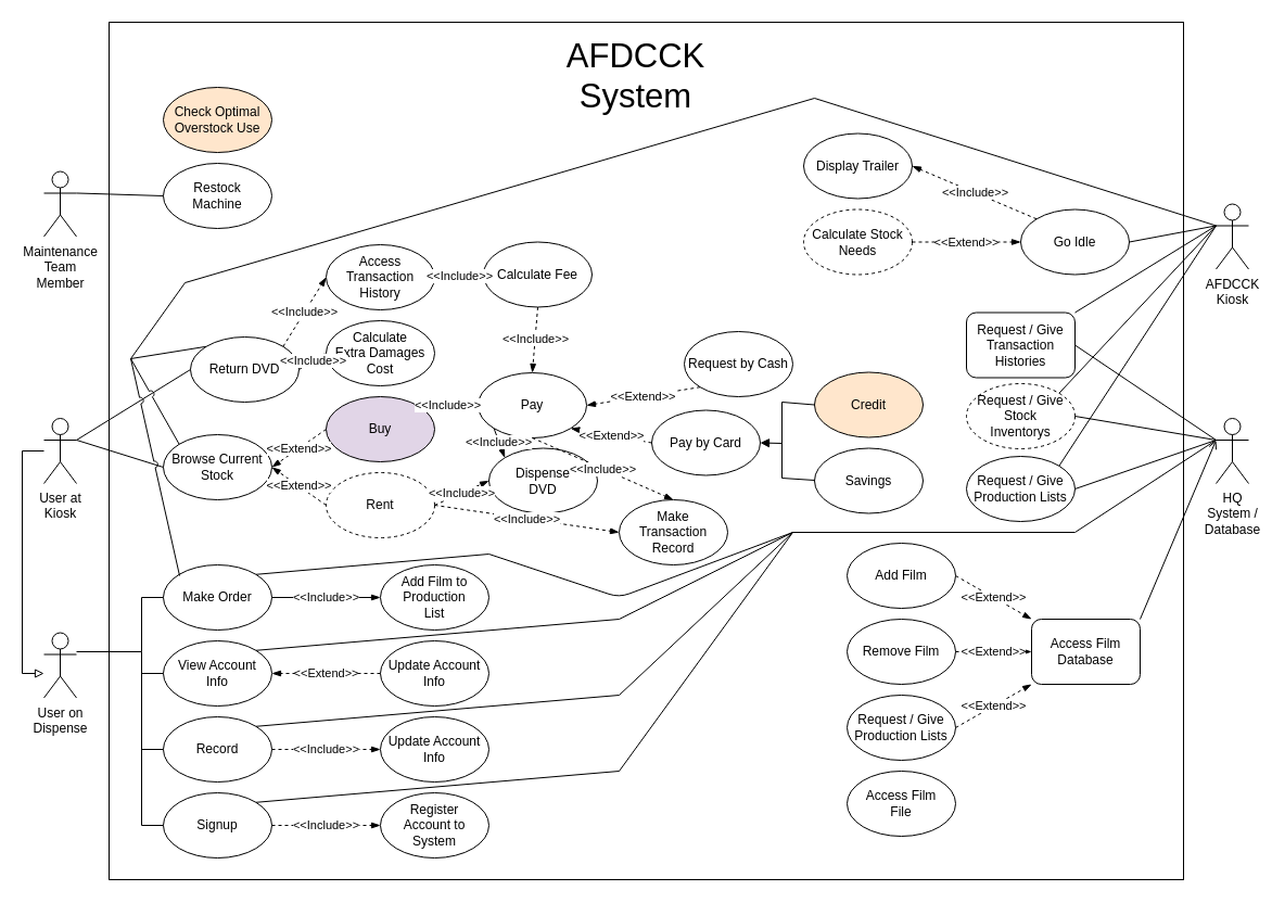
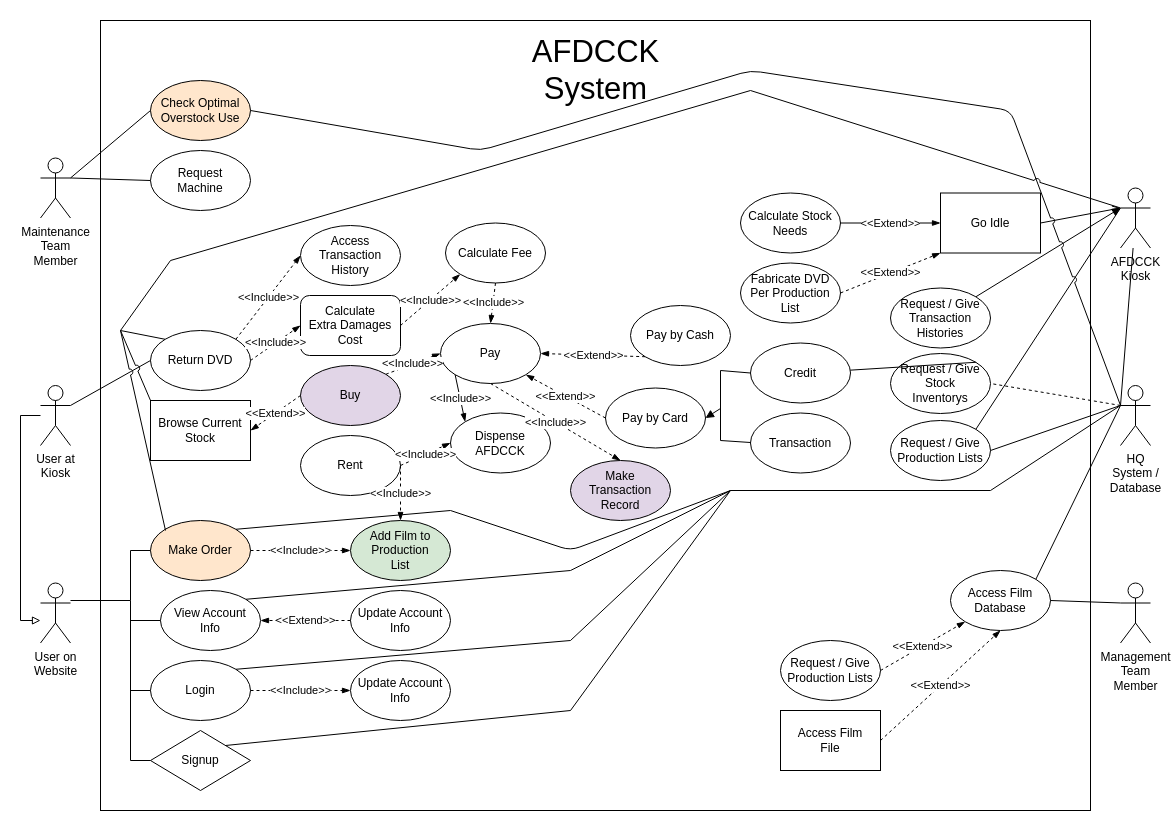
- <mxCell id="13" value="&lt;font style=&quot;font-size: 31px&quot;&gt;AFDCCK&lt;br&gt;System&lt;/font&gt;" style="text;html=1;resizable=0;points=[];autosize=1;align=center;verticalAlign=top;spacingTop=-4;" parent="1" vertex="1"><mxGeometry x="515" y="30" width="140" height="40" as="geometry" /></mxCell>
+ <mxCell id="13" value="&lt;font style=&quot;font-size: 31px&quot;&gt;AFDCCK&lt;br&gt;System&lt;/font&gt;" style="text;html=1;resizable=0;points=[];autosize=1;align=center;verticalAlign=top;spacingTop=-4;" parent="1" vertex="1"><mxGeometry x="525" y="30" width="140" height="40" as="geometry" /></mxCell>
+ <mxCell id="96" value="" style="endArrow=none;html=1;entryX=1;entryY=0.5;entryDx=0;entryDy=0;exitX=0;exitY=0.333;exitDx=0;exitDy=0;exitPerimeter=0;jumpStyle=arc;" parent="1" source="6" target="18" edge="1"><mxGeometry width="50" height="50" relative="1" as="geometry"><mxPoint x="1080" y="320" as="sourcePoint" /><mxPoint x="160" y="120" as="targetPoint" /><Array as="points"><mxPoint x="1010" y="110" /><mxPoint x="750" y="70" /><mxPoint x="480" y="150" /></Array></mxGeometry></mxCell>
+ <mxCell id="95" value="" style="endArrow=none;html=1;exitX=1;exitY=0.333;exitDx=0;exitDy=0;exitPerimeter=0;entryX=0;entryY=0.5;entryDx=0;entryDy=0;" parent="1" source="9" target="18" edge="1"><mxGeometry width="50" height="50" relative="1" as="geometry"><mxPoint x="80" y="187.5" as="sourcePoint" /><mxPoint x="160" y="190" as="targetPoint" /></mxGeometry></mxCell>
- <mxCell id="23" value="Display Trailer" style="ellipse;whiteSpace=wrap;html=1;" parent="1" vertex="1"><mxGeometry x="740" y="122.5" width="100" height="60" as="geometry" /></mxCell>
- <mxCell id="73" value="&amp;lt;&amp;lt;Include&amp;gt;&amp;gt;" style="endArrow=blockThin;dashed=1;html=1;entryX=1;entryY=0.5;entryDx=0;entryDy=0;endFill=1;exitX=0;exitY=0;exitDx=0;exitDy=0;" parent="1" source="22" target="23" edge="1"><mxGeometry width="50" height="50" relative="1" as="geometry"><mxPoint x="260" y="370" as="sourcePoint" /><mxPoint x="310" y="265" as="targetPoint" /></mxGeometry></mxCell>
- <mxCell id="36" value="Restock&lt;br&gt;Machine" style="ellipse;whiteSpace=wrap;html=1;" parent="1" vertex="1"><mxGeometry x="150" y="150" width="100" height="60" as="geometry" /></mxCell>
+ <mxCell id="36" value="Request&lt;br&gt;Machine" style="ellipse;whiteSpace=wrap;html=1;" parent="1" vertex="1"><mxGeometry x="150" y="150" width="100" height="60" as="geometry" /></mxCell>
- <mxCell id="92" value="" style="endArrow=none;html=1;exitX=1;exitY=0.5;exitDx=0;exitDy=0;entryX=0;entryY=0.333;entryDx=0;entryDy=0;entryPerimeter=0;" parent="1" source="22" target="8" edge="1"><mxGeometry width="50" height="50" relative="1" as="geometry"><mxPoint x="985.355" y="438.787" as="sourcePoint" /><mxPoint x="1060" y="170" as="targetPoint" /></mxGeometry></mxCell>
+ <mxCell id="92" value="" style="endArrow=open;html=1;exitX=1;exitY=0.5;exitDx=0;exitDy=0;entryX=0;entryY=0.333;entryDx=0;entryDy=0;entryPerimeter=0;" parent="1" source="22" target="8" edge="1"><mxGeometry width="50" height="50" relative="1" as="geometry"><mxPoint x="985.355" y="438.787" as="sourcePoint" /><mxPoint x="1060" y="170" as="targetPoint" /></mxGeometry></mxCell>
- <mxCell id="90" value="" style="endArrow=none;html=1;entryX=0;entryY=0.333;entryDx=0;entryDy=0;exitX=1;exitY=0;exitDx=0;exitDy=0;entryPerimeter=0;" parent="1" source="35" target="8" edge="1"><mxGeometry width="50" height="50" relative="1" as="geometry"><mxPoint x="1070" y="440" as="sourcePoint" /><mxPoint x="1000" y="460" as="targetPoint" /></mxGeometry></mxCell>
+ <mxCell id="90" value="" style="endArrow=block;html=1;entryX=0;entryY=0.333;entryDx=0;entryDy=0;exitX=1;exitY=0;exitDx=0;exitDy=0;entryPerimeter=0;" parent="1" source="35" target="8" edge="1"><mxGeometry width="50" height="50" relative="1" as="geometry"><mxPoint x="1070" y="440" as="sourcePoint" /><mxPoint x="1000" y="460" as="targetPoint" /></mxGeometry></mxCell>
- <mxCell id="24" value="Calculate Stock&lt;br&gt;Needs" style="ellipse;whiteSpace=wrap;html=1;dashed=1;" parent="1" vertex="1"><mxGeometry x="740" y="192.5" width="100" height="60" as="geometry" /></mxCell>
+ <mxCell id="24" value="Calculate Stock&lt;br&gt;Needs" style="ellipse;whiteSpace=wrap;html=1;" parent="1" vertex="1"><mxGeometry x="740" y="192.5" width="100" height="60" as="geometry" /></mxCell>
- <mxCell id="74" value="&amp;lt;&amp;lt;Extend&amp;gt;&amp;gt;" style="endArrow=blockThin;dashed=1;html=1;entryX=0;entryY=0.5;entryDx=0;entryDy=0;endFill=1;exitX=1;exitY=0.5;exitDx=0;exitDy=0;" parent="1" source="24" target="22" edge="1"><mxGeometry width="50" height="50" relative="1" as="geometry"><mxPoint x="310" y="335" as="sourcePoint" /><mxPoint x="260" y="370" as="targetPoint" /></mxGeometry></mxCell>
+ <mxCell id="74" value="&amp;lt;&amp;lt;Extend&amp;gt;&amp;gt;" style="endArrow=blockThin;dashed=0;html=1;entryX=0;entryY=0.5;entryDx=0;entryDy=0;endFill=1;exitX=1;exitY=0.5;exitDx=0;exitDy=0;" parent="1" source="24" target="22" edge="1"><mxGeometry width="50" height="50" relative="1" as="geometry"><mxPoint x="310" y="335" as="sourcePoint" /><mxPoint x="260" y="370" as="targetPoint" /></mxGeometry></mxCell>
- <mxCell id="22" value="Go Idle" style="ellipse;whiteSpace=wrap;html=1;" parent="1" vertex="1"><mxGeometry x="940" y="192.5" width="100" height="60" as="geometry" /></mxCell>
+ <mxCell id="22" value="Go Idle" style="whiteSpace=wrap;html=1;rounded=0;" parent="1" vertex="1"><mxGeometry x="940" y="192.5" width="100" height="60" as="geometry" /></mxCell>
- <mxCell id="57" value="&amp;lt;&amp;lt;Include&amp;gt;&amp;gt;" style="endArrow=blockThin;dashed=1;html=1;entryX=0;entryY=0.5;entryDx=0;entryDy=0;endFill=1;exitX=1;exitY=0.5;exitDx=0;exitDy=0;" parent="1" source="26" target="45" edge="1"><mxGeometry width="50" height="50" relative="1" as="geometry"><mxPoint x="410" y="250" as="sourcePoint" /><mxPoint x="460" y="285" as="targetPoint" /></mxGeometry></mxCell>
+ <mxCell id="75" value="&amp;lt;&amp;lt;Extend&amp;gt;&amp;gt;" style="endArrow=blockThin;dashed=1;html=1;entryX=0;entryY=1;entryDx=0;entryDy=0;endFill=1;exitX=1;exitY=0.5;exitDx=0;exitDy=0;" parent="1" source="25" target="22" edge="1"><mxGeometry width="50" height="50" relative="1" as="geometry"><mxPoint x="900" y="232.5" as="sourcePoint" /><mxPoint x="950" y="232.5" as="targetPoint" /></mxGeometry></mxCell>
- <mxCell id="98" value="" style="endArrow=none;html=1;exitX=1;exitY=0;exitDx=0;exitDy=0;entryX=0;entryY=0.333;entryDx=0;entryDy=0;entryPerimeter=0;" parent="1" source="97" target="8" edge="1"><mxGeometry width="50" height="50" relative="1" as="geometry"><mxPoint x="985.355" y="438.787" as="sourcePoint" /><mxPoint x="1120" y="210" as="targetPoint" /></mxGeometry></mxCell>
+ <mxCell id="98" value="" style="endArrow=none;html=1;exitX=1;exitY=0;exitDx=0;exitDy=0;" parent="1" source="97" target="42" edge="1"><mxGeometry width="50" height="50" relative="1" as="geometry"><mxPoint x="985.355" y="438.787" as="sourcePoint" /><mxPoint x="1120" y="210" as="targetPoint" /></mxGeometry></mxCell>
+ <mxCell id="25" value="Fabricate DVD&lt;br&gt;Per Production&lt;br&gt;List" style="ellipse;whiteSpace=wrap;html=1;" parent="1" vertex="1"><mxGeometry x="740" y="262.5" width="100" height="60" as="geometry" /></mxCell>
+ <mxCell id="58" value="&amp;lt;&amp;lt;Include&amp;gt;&amp;gt;" style="endArrow=blockThin;dashed=1;html=1;entryX=0;entryY=1;entryDx=0;entryDy=0;endFill=1;exitX=1;exitY=0.5;exitDx=0;exitDy=0;" parent="1" source="46" target="45" edge="1"><mxGeometry width="50" height="50" relative="1" as="geometry"><mxPoint x="410" y="265" as="sourcePoint" /><mxPoint x="460" y="297.5" as="targetPoint" /></mxGeometry></mxCell>
- <mxCell id="35" value="Request / Give&lt;br&gt;Transaction&lt;br&gt;Histories" style="whiteSpace=wrap;html=1;rounded=1;" parent="1" vertex="1"><mxGeometry x="890" y="287.5" width="100" height="60" as="geometry" /></mxCell>
+ <mxCell id="35" value="Request / Give&lt;br&gt;Transaction&lt;br&gt;Histories" style="ellipse;whiteSpace=wrap;html=1;" parent="1" vertex="1"><mxGeometry x="890" y="287.5" width="100" height="60" as="geometry" /></mxCell>
- <mxCell id="46" value="Calculate&lt;br&gt;Extra Damages&lt;br&gt;Cost" style="ellipse;whiteSpace=wrap;html=1;" parent="1" vertex="1"><mxGeometry x="300" y="295" width="100" height="60" as="geometry" /></mxCell>
+ <mxCell id="46" value="Calculate&lt;br&gt;Extra Damages&lt;br&gt;Cost" style="whiteSpace=wrap;html=1;rounded=1;" parent="1" vertex="1"><mxGeometry x="300" y="295" width="100" height="60" as="geometry" /></mxCell>
- <mxCell id="43" value="Request by Cash" style="ellipse;whiteSpace=wrap;html=1;" parent="1" vertex="1"><mxGeometry x="630" y="305" width="100" height="60" as="geometry" /></mxCell>
+ <mxCell id="43" value="Pay by Cash" style="ellipse;whiteSpace=wrap;html=1;" parent="1" vertex="1"><mxGeometry x="630" y="305" width="100" height="60" as="geometry" /></mxCell>
- <mxCell id="5" value="Return DVD" style="ellipse;whiteSpace=wrap;html=1;" parent="1" vertex="1"><mxGeometry x="175" y="310" width="100" height="60" as="geometry" /></mxCell>
+ <mxCell id="5" value="Return DVD" style="ellipse;whiteSpace=wrap;html=1;" parent="1" vertex="1"><mxGeometry x="150" y="330" width="100" height="60" as="geometry" /></mxCell>
- <mxCell id="88" value="" style="endArrow=none;html=1;exitX=0;exitY=0.333;exitDx=0;exitDy=0;entryX=1;entryY=0.5;entryDx=0;entryDy=0;exitPerimeter=0;" parent="1" source="6" target="35" edge="1"><mxGeometry width="50" height="50" relative="1" as="geometry"><mxPoint x="1045.355" y="588.787" as="sourcePoint" /><mxPoint x="1070" y="400" as="targetPoint" /></mxGeometry></mxCell>
+ <mxCell id="88" value="" style="endArrow=none;html=1;exitX=0;exitY=0.333;exitDx=0;exitDy=0;exitPerimeter=0;" parent="1" source="6" target="8" edge="1"><mxGeometry width="50" height="50" relative="1" as="geometry"><mxPoint x="1045.355" y="588.787" as="sourcePoint" /><mxPoint x="1070" y="400" as="targetPoint" /></mxGeometry></mxCell>
- <mxCell id="42" value="Credit" style="ellipse;whiteSpace=wrap;html=1;fillColor=#ffe6cc;" parent="1" vertex="1"><mxGeometry x="750" y="342.5" width="100" height="60" as="geometry" /></mxCell>
+ <mxCell id="42" value="Credit" style="ellipse;whiteSpace=wrap;html=1;" parent="1" vertex="1"><mxGeometry x="750" y="342.5" width="100" height="60" as="geometry" /></mxCell>
- <mxCell id="104" value="Pay" style="ellipse;whiteSpace=wrap;html=1;" parent="1" vertex="1"><mxGeometry x="440" y="343" width="100" height="60" as="geometry" /></mxCell>
+ <mxCell id="104" value="Pay" style="ellipse;whiteSpace=wrap;html=1;" parent="1" vertex="1"><mxGeometry x="440" y="323" width="100" height="60" as="geometry" /></mxCell>
- <mxCell id="97" value="Request / Give&lt;br&gt;Stock&lt;br&gt;Inventorys" style="ellipse;whiteSpace=wrap;html=1;dashed=1;" parent="1" vertex="1"><mxGeometry x="890" y="353" width="100" height="60" as="geometry" /></mxCell>
+ <mxCell id="97" value="Request / Give&lt;br&gt;Stock&lt;br&gt;Inventorys" style="ellipse;whiteSpace=wrap;html=1;" parent="1" vertex="1"><mxGeometry x="890" y="353" width="100" height="60" as="geometry" /></mxCell>
- <mxCell id="99" value="" style="endArrow=none;html=1;exitX=0;exitY=0.333;exitDx=0;exitDy=0;entryX=1;entryY=0.5;entryDx=0;entryDy=0;exitPerimeter=0;" parent="1" source="6" target="97" edge="1"><mxGeometry width="50" height="50" relative="1" as="geometry"><mxPoint x="1130" y="415" as="sourcePoint" /><mxPoint x="1000" y="327.5" as="targetPoint" /></mxGeometry></mxCell>
+ <mxCell id="99" value="" style="endArrow=none;html=1;exitX=0;exitY=0.333;exitDx=0;exitDy=0;entryX=1;entryY=0.5;entryDx=0;entryDy=0;exitPerimeter=0;dashed=1;" parent="1" source="6" target="97" edge="1"><mxGeometry width="50" height="50" relative="1" as="geometry"><mxPoint x="1130" y="415" as="sourcePoint" /><mxPoint x="1000" y="327.5" as="targetPoint" /></mxGeometry></mxCell>
- <mxCell id="40" value="Pay by Card" style="ellipse;whiteSpace=wrap;html=1;" parent="1" vertex="1"><mxGeometry x="600" y="377.5" width="100" height="60" as="geometry" /></mxCell>
+ <mxCell id="40" value="Pay by Card" style="ellipse;whiteSpace=wrap;html=1;" parent="1" vertex="1"><mxGeometry x="605" y="387.5" width="100" height="60" as="geometry" /></mxCell>
- <mxCell id="93" value="" style="endArrow=none;html=1;exitX=1;exitY=0.333;exitDx=0;exitDy=0;exitPerimeter=0;entryX=0;entryY=0.5;entryDx=0;entryDy=0;" parent="1" source="12" target="21" edge="1"><mxGeometry width="50" height="50" relative="1" as="geometry"><mxPoint x="80" y="415" as="sourcePoint" /><mxPoint x="160" y="370" as="targetPoint" /></mxGeometry></mxCell>
- <mxCell id="21" value="Browse Current&lt;br&gt;Stock" style="ellipse;whiteSpace=wrap;html=1;" parent="1" vertex="1"><mxGeometry x="150" y="400" width="100" height="60" as="geometry" /></mxCell>
+ <mxCell id="21" value="Browse Current&lt;br&gt;Stock" style="whiteSpace=wrap;html=1;rounded=0;" parent="1" vertex="1"><mxGeometry x="150" y="400" width="100" height="60" as="geometry" /></mxCell>
- <mxCell id="29" value="Dispense&lt;br&gt;DVD" style="ellipse;whiteSpace=wrap;html=1;" parent="1" vertex="1"><mxGeometry x="450" y="412.5" width="100" height="60" as="geometry" /></mxCell>
+ <mxCell id="29" value="Dispense&lt;br&gt;AFDCCK" style="ellipse;whiteSpace=wrap;html=1;" parent="1" vertex="1"><mxGeometry x="450" y="412.5" width="100" height="60" as="geometry" /></mxCell>
- <mxCell id="41" value="Savings" style="ellipse;whiteSpace=wrap;html=1;" parent="1" vertex="1"><mxGeometry x="750" y="412.5" width="100" height="60" as="geometry" /></mxCell>
+ <mxCell id="41" value="Transaction" style="ellipse;whiteSpace=wrap;html=1;" parent="1" vertex="1"><mxGeometry x="750" y="412.5" width="100" height="60" as="geometry" /></mxCell>
- <mxCell id="47" value="&amp;lt;&amp;lt;Extend&amp;gt;&amp;gt;" style="endArrow=blockThin;dashed=1;html=1;entryX=1;entryY=0.5;entryDx=0;entryDy=0;endFill=1;exitX=0;exitY=0.5;exitDx=0;exitDy=0;" parent="1" source="28" target="21" edge="1"><mxGeometry width="50" height="50" relative="1" as="geometry"><mxPoint x="270" y="465" as="sourcePoint" /><mxPoint x="310" y="480" as="targetPoint" /></mxGeometry></mxCell>
- <mxCell id="28" value="Rent" style="ellipse;whiteSpace=wrap;html=1;dashed=1;" parent="1" vertex="1"><mxGeometry x="300" y="435" width="100" height="60" as="geometry" /></mxCell>
+ <mxCell id="28" value="Rent" style="ellipse;whiteSpace=wrap;html=1;" parent="1" vertex="1"><mxGeometry x="300" y="435" width="100" height="60" as="geometry" /></mxCell>
- <mxCell id="110" value="&amp;lt;&amp;lt;Include&amp;gt;&amp;gt;" style="endArrow=blockThin;dashed=1;html=1;entryX=0;entryY=0.5;entryDx=0;entryDy=0;endFill=1;exitX=1;exitY=0.5;exitDx=0;exitDy=0;" parent="1" source="28" target="109" edge="1"><mxGeometry width="50" height="50" relative="1" as="geometry"><mxPoint x="410" y="475" as="sourcePoint" /><mxPoint x="460" y="440" as="targetPoint" /></mxGeometry></mxCell>
+ <mxCell id="110" value="&amp;lt;&amp;lt;Include&amp;gt;&amp;gt;" style="endArrow=blockThin;dashed=1;html=1;endFill=1;exitX=1;exitY=0.5;exitDx=0;exitDy=0;" parent="1" source="28" target="44" edge="1"><mxGeometry width="50" height="50" relative="1" as="geometry"><mxPoint x="410" y="475" as="sourcePoint" /><mxPoint x="460" y="440" as="targetPoint" /></mxGeometry></mxCell>
- <mxCell id="87" value="" style="endArrow=open;html=1;entryX=0;entryY=0.333;entryDx=0;entryDy=0;entryPerimeter=0;exitX=1;exitY=0;exitDx=0;exitDy=0;" parent="1" source="20" target="6" edge="1"><mxGeometry width="50" height="50" relative="1" as="geometry"><mxPoint x="1000" y="500" as="sourcePoint" /><mxPoint x="1130" y="415" as="targetPoint" /></mxGeometry></mxCell>
+ <mxCell id="87" value="" style="endArrow=none;html=1;entryX=0;entryY=0.333;entryDx=0;entryDy=0;entryPerimeter=0;exitX=1;exitY=0;exitDx=0;exitDy=0;" parent="1" source="20" target="6" edge="1"><mxGeometry width="50" height="50" relative="1" as="geometry"><mxPoint x="1000" y="500" as="sourcePoint" /><mxPoint x="1130" y="415" as="targetPoint" /></mxGeometry></mxCell>
- <mxCell id="109" value="Make&lt;br&gt;Transaction&lt;br&gt;Record" style="ellipse;whiteSpace=wrap;html=1;" parent="1" vertex="1"><mxGeometry x="570" y="460" width="100" height="60" as="geometry" /></mxCell>
+ <mxCell id="109" value="Make&lt;br&gt;Transaction&lt;br&gt;Record" style="ellipse;whiteSpace=wrap;html=1;fillColor=#e1d5e7;" parent="1" vertex="1"><mxGeometry x="570" y="460" width="100" height="60" as="geometry" /></mxCell>
- <mxCell id="38" value="Add Film" style="ellipse;whiteSpace=wrap;html=1;" parent="1" vertex="1"><mxGeometry x="780" y="500" width="100" height="60" as="geometry" /></mxCell>
- <mxCell id="68" value="&amp;lt;&amp;lt;Extend&amp;gt;&amp;gt;" style="endArrow=blockThin;dashed=1;html=1;entryX=0;entryY=0;entryDx=0;entryDy=0;endFill=1;exitX=1;exitY=0.5;exitDx=0;exitDy=0;" parent="1" source="38" target="20" edge="1"><mxGeometry width="50" height="50" relative="1" as="geometry"><mxPoint x="624.563" y="368.664" as="sourcePoint" /><mxPoint x="560" y="440" as="targetPoint" /></mxGeometry></mxCell>
- <mxCell id="19" value="Make Order" style="ellipse;whiteSpace=wrap;html=1;" parent="1" vertex="1"><mxGeometry x="150" y="520" width="100" height="60" as="geometry" /></mxCell>
+ <mxCell id="19" value="Make Order" style="ellipse;whiteSpace=wrap;html=1;fillColor=#ffe6cc;" parent="1" vertex="1"><mxGeometry x="150" y="520" width="100" height="60" as="geometry" /></mxCell>
- <mxCell id="64" value="&amp;lt;&amp;lt;Include&amp;gt;&amp;gt;" style="endArrow=blockThin;dashed=0;html=1;entryX=0;entryY=0.5;entryDx=0;entryDy=0;endFill=1;exitX=1;exitY=0.5;exitDx=0;exitDy=0;" parent="1" source="19" target="44" edge="1"><mxGeometry width="50" height="50" relative="1" as="geometry"><mxPoint x="410" y="475" as="sourcePoint" /><mxPoint x="460" y="440" as="targetPoint" /></mxGeometry></mxCell>
+ <mxCell id="64" value="&amp;lt;&amp;lt;Include&amp;gt;&amp;gt;" style="endArrow=blockThin;dashed=1;html=1;entryX=0;entryY=0.5;entryDx=0;entryDy=0;endFill=1;exitX=1;exitY=0.5;exitDx=0;exitDy=0;" parent="1" source="19" target="44" edge="1"><mxGeometry width="50" height="50" relative="1" as="geometry"><mxPoint x="410" y="475" as="sourcePoint" /><mxPoint x="460" y="440" as="targetPoint" /></mxGeometry></mxCell>
- <mxCell id="44" value="Add Film to&lt;br&gt;Production&lt;br&gt;List" style="ellipse;whiteSpace=wrap;html=1;" parent="1" vertex="1"><mxGeometry x="350" y="520" width="100" height="60" as="geometry" /></mxCell>
+ <mxCell id="44" value="Add Film to&lt;br&gt;Production&lt;br&gt;List" style="ellipse;whiteSpace=wrap;html=1;fillColor=#d5e8d4;" parent="1" vertex="1"><mxGeometry x="350" y="520" width="100" height="60" as="geometry" /></mxCell>
- <mxCell id="3" value="Remove Film" style="ellipse;whiteSpace=wrap;html=1;" parent="1" vertex="1"><mxGeometry x="780" y="570" width="100" height="60" as="geometry" /></mxCell>
- <mxCell id="69" value="&amp;lt;&amp;lt;Extend&amp;gt;&amp;gt;" style="endArrow=blockThin;dashed=1;html=1;entryX=0;entryY=0.5;entryDx=0;entryDy=0;endFill=1;exitX=1;exitY=0.5;exitDx=0;exitDy=0;" parent="1" source="3" target="20" edge="1"><mxGeometry width="50" height="50" relative="1" as="geometry"><mxPoint x="900" y="540" as="sourcePoint" /><mxPoint x="964.563" y="588.836" as="targetPoint" /></mxGeometry></mxCell>
- <mxCell id="20" value="Access Film&lt;br&gt;Database" style="whiteSpace=wrap;html=1;rounded=1;" parent="1" vertex="1"><mxGeometry x="950" y="570" width="100" height="60" as="geometry" /></mxCell>
+ <mxCell id="20" value="Access Film&lt;br&gt;Database" style="ellipse;whiteSpace=wrap;html=1;" parent="1" vertex="1"><mxGeometry x="950" y="570" width="100" height="60" as="geometry" /></mxCell>
+ <mxCell id="32" value="" style="endArrow=none;html=1;exitX=1;exitY=0.5;exitDx=0;exitDy=0;entryX=0;entryY=0.333;entryDx=0;entryDy=0;entryPerimeter=0;" parent="1" source="20" target="7" edge="1"><mxGeometry width="50" height="50" relative="1" as="geometry"><mxPoint x="1060" y="600" as="sourcePoint" /><mxPoint x="1130" y="620" as="targetPoint" /></mxGeometry></mxCell>
+ <mxCell id="7" value="Management&lt;br&gt;Team&lt;br&gt;Member" style="shape=umlActor;verticalLabelPosition=bottom;labelBackgroundColor=#ffffff;verticalAlign=top;html=1;outlineConnect=0;" parent="1" vertex="1"><mxGeometry x="1120" y="582.5" width="30" height="60" as="geometry" /></mxCell>
- <mxCell id="16" value="View Account&lt;br&gt;Info" style="ellipse;whiteSpace=wrap;html=1;" parent="1" vertex="1"><mxGeometry x="150" y="590" width="100" height="60" as="geometry" /></mxCell>
+ <mxCell id="16" value="View Account&lt;br&gt;Info" style="ellipse;whiteSpace=wrap;html=1;" parent="1" vertex="1"><mxGeometry x="160" y="590" width="100" height="60" as="geometry" /></mxCell>
- <mxCell id="10" value="User on&lt;br&gt;Dispense" style="shape=umlActor;verticalLabelPosition=bottom;labelBackgroundColor=#ffffff;verticalAlign=top;html=1;outlineConnect=0;" parent="1" vertex="1"><mxGeometry x="40" y="582.5" width="30" height="60" as="geometry" /></mxCell>
+ <mxCell id="10" value="User on&lt;br&gt;Website" style="shape=umlActor;verticalLabelPosition=bottom;labelBackgroundColor=#ffffff;verticalAlign=top;html=1;outlineConnect=0;" parent="1" vertex="1"><mxGeometry x="40" y="582.5" width="30" height="60" as="geometry" /></mxCell>
+ <mxCell id="71" value="&amp;lt;&amp;lt;Extend&amp;gt;&amp;gt;" style="endArrow=blockThin;dashed=1;html=1;entryX=0.5;entryY=1;entryDx=0;entryDy=0;endFill=1;exitX=1;exitY=0.5;exitDx=0;exitDy=0;" parent="1" source="39" target="20" edge="1"><mxGeometry width="50" height="50" relative="1" as="geometry"><mxPoint x="890" y="680" as="sourcePoint" /><mxPoint x="974.577" y="631.172" as="targetPoint" /></mxGeometry></mxCell>
- <mxCell id="14" value="Record" style="ellipse;whiteSpace=wrap;html=1;" parent="1" vertex="1"><mxGeometry x="150" y="660" width="100" height="60" as="geometry" /></mxCell>
+ <mxCell id="14" value="Login" style="ellipse;whiteSpace=wrap;html=1;" parent="1" vertex="1"><mxGeometry x="150" y="660" width="100" height="60" as="geometry" /></mxCell>
- <mxCell id="39" value="Access Film&lt;br&gt;File" style="ellipse;whiteSpace=wrap;html=1;" parent="1" vertex="1"><mxGeometry x="780" y="710" width="100" height="60" as="geometry" /></mxCell>
+ <mxCell id="39" value="Access Film&lt;br&gt;File" style="whiteSpace=wrap;html=1;rounded=0;" parent="1" vertex="1"><mxGeometry x="780" y="710" width="100" height="60" as="geometry" /></mxCell>
- <mxCell id="15" value="Signup" style="ellipse;whiteSpace=wrap;html=1;" parent="1" vertex="1"><mxGeometry x="150" y="730" width="100" height="60" as="geometry" /></mxCell>
+ <mxCell id="15" value="Signup" style="rhombus;whiteSpace=wrap;html=1;" parent="1" vertex="1"><mxGeometry x="150" y="730" width="100" height="60" as="geometry" /></mxCell>
- <mxCell id="67" value="&amp;lt;&amp;lt;Include&amp;gt;&amp;gt;" style="endArrow=blockThin;dashed=1;html=1;entryX=0;entryY=0.5;entryDx=0;entryDy=0;endFill=1;exitX=1;exitY=0.5;exitDx=0;exitDy=0;" parent="1" source="15" target="66" edge="1"><mxGeometry width="50" height="50" relative="1" as="geometry"><mxPoint x="260" y="700" as="sourcePoint" /><mxPoint x="360" y="700" as="targetPoint" /></mxGeometry></mxCell>
- <mxCell id="66" value="Register&lt;br&gt;Account to&lt;br&gt;System" style="ellipse;whiteSpace=wrap;html=1;" parent="1" vertex="1"><mxGeometry x="350" y="730" width="100" height="60" as="geometry" /></mxCell>
